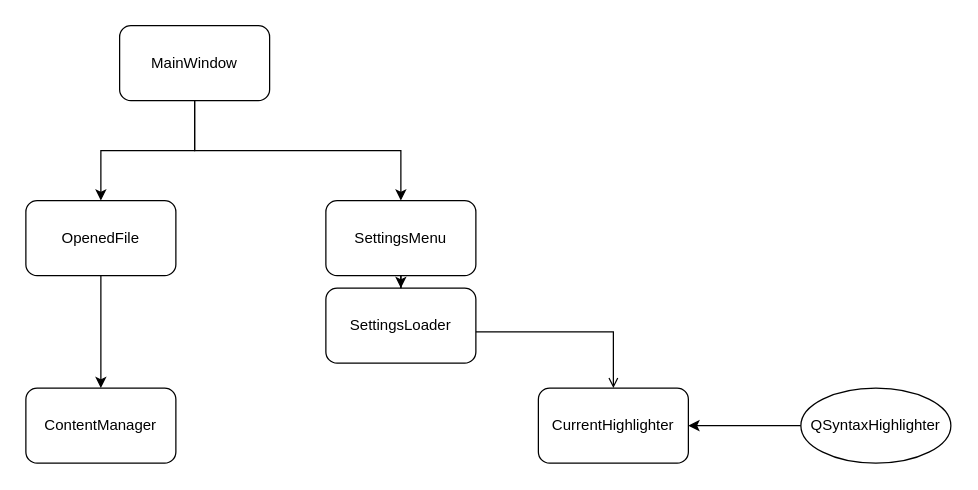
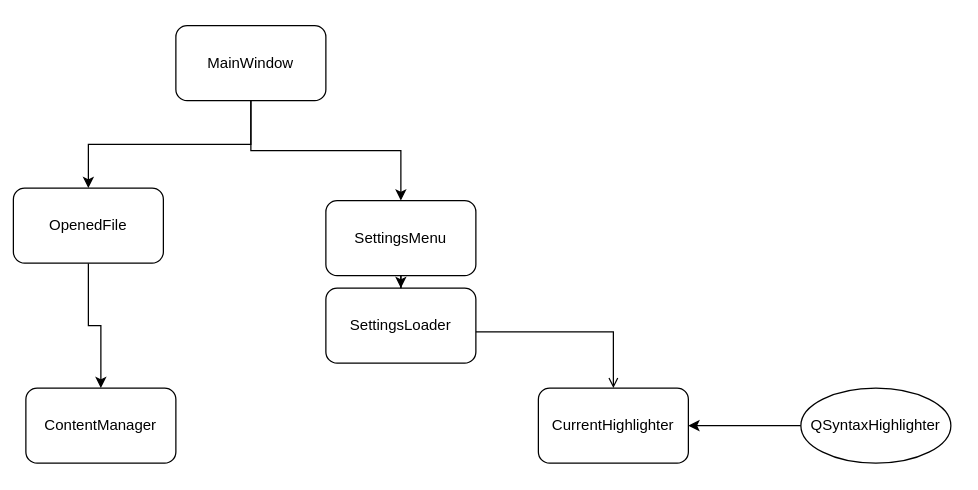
- <mxCell id="4" value="MainWindow" style="rounded=1;whiteSpace=wrap;html=1;" vertex="1" parent="1"><mxGeometry x="95" y="20" width="120" height="60" as="geometry" /></mxCell>
+ <mxCell id="4" value="MainWindow" style="rounded=1;whiteSpace=wrap;html=1;" vertex="1" parent="1"><mxGeometry x="140" y="20" width="120" height="60" as="geometry" /></mxCell>
- <mxCell id="7" value="OpenedFile" style="rounded=1;whiteSpace=wrap;html=1;" vertex="1" parent="1"><mxGeometry x="20" y="160" width="120" height="60" as="geometry" /></mxCell>
+ <mxCell id="7" value="OpenedFile" style="rounded=1;whiteSpace=wrap;html=1;" vertex="1" parent="1"><mxGeometry x="10" y="150" width="120" height="60" as="geometry" /></mxCell>
